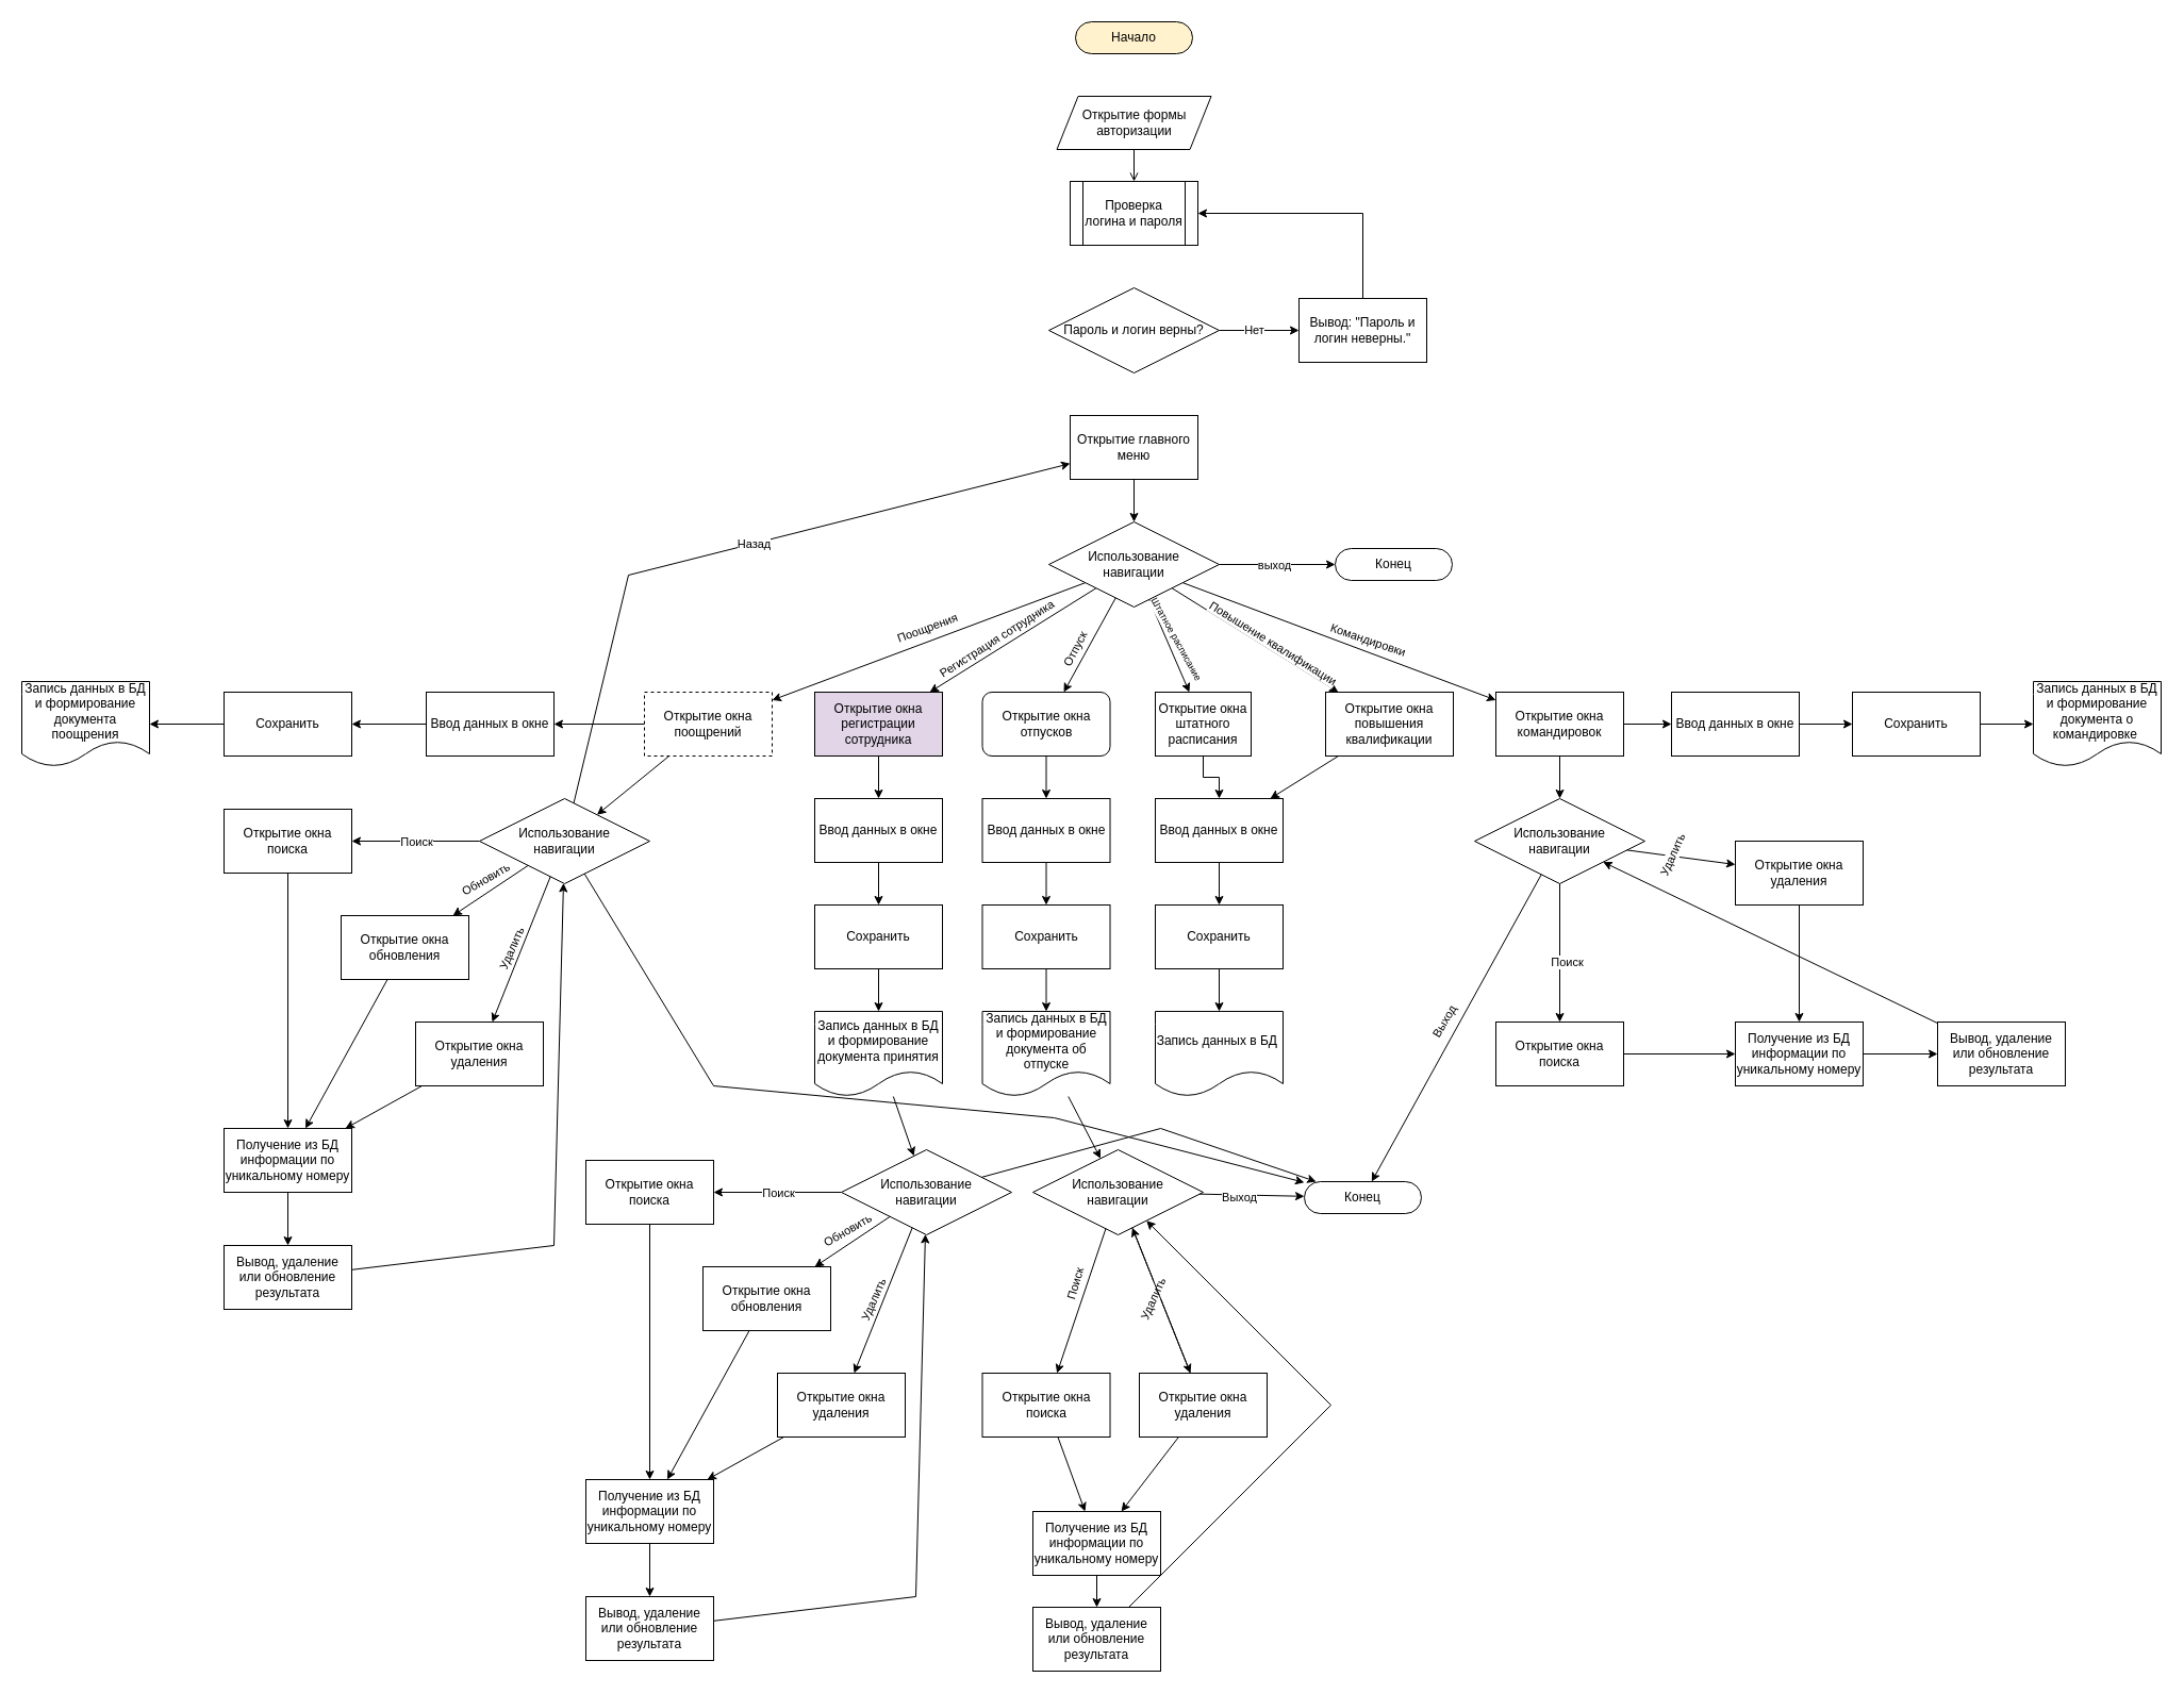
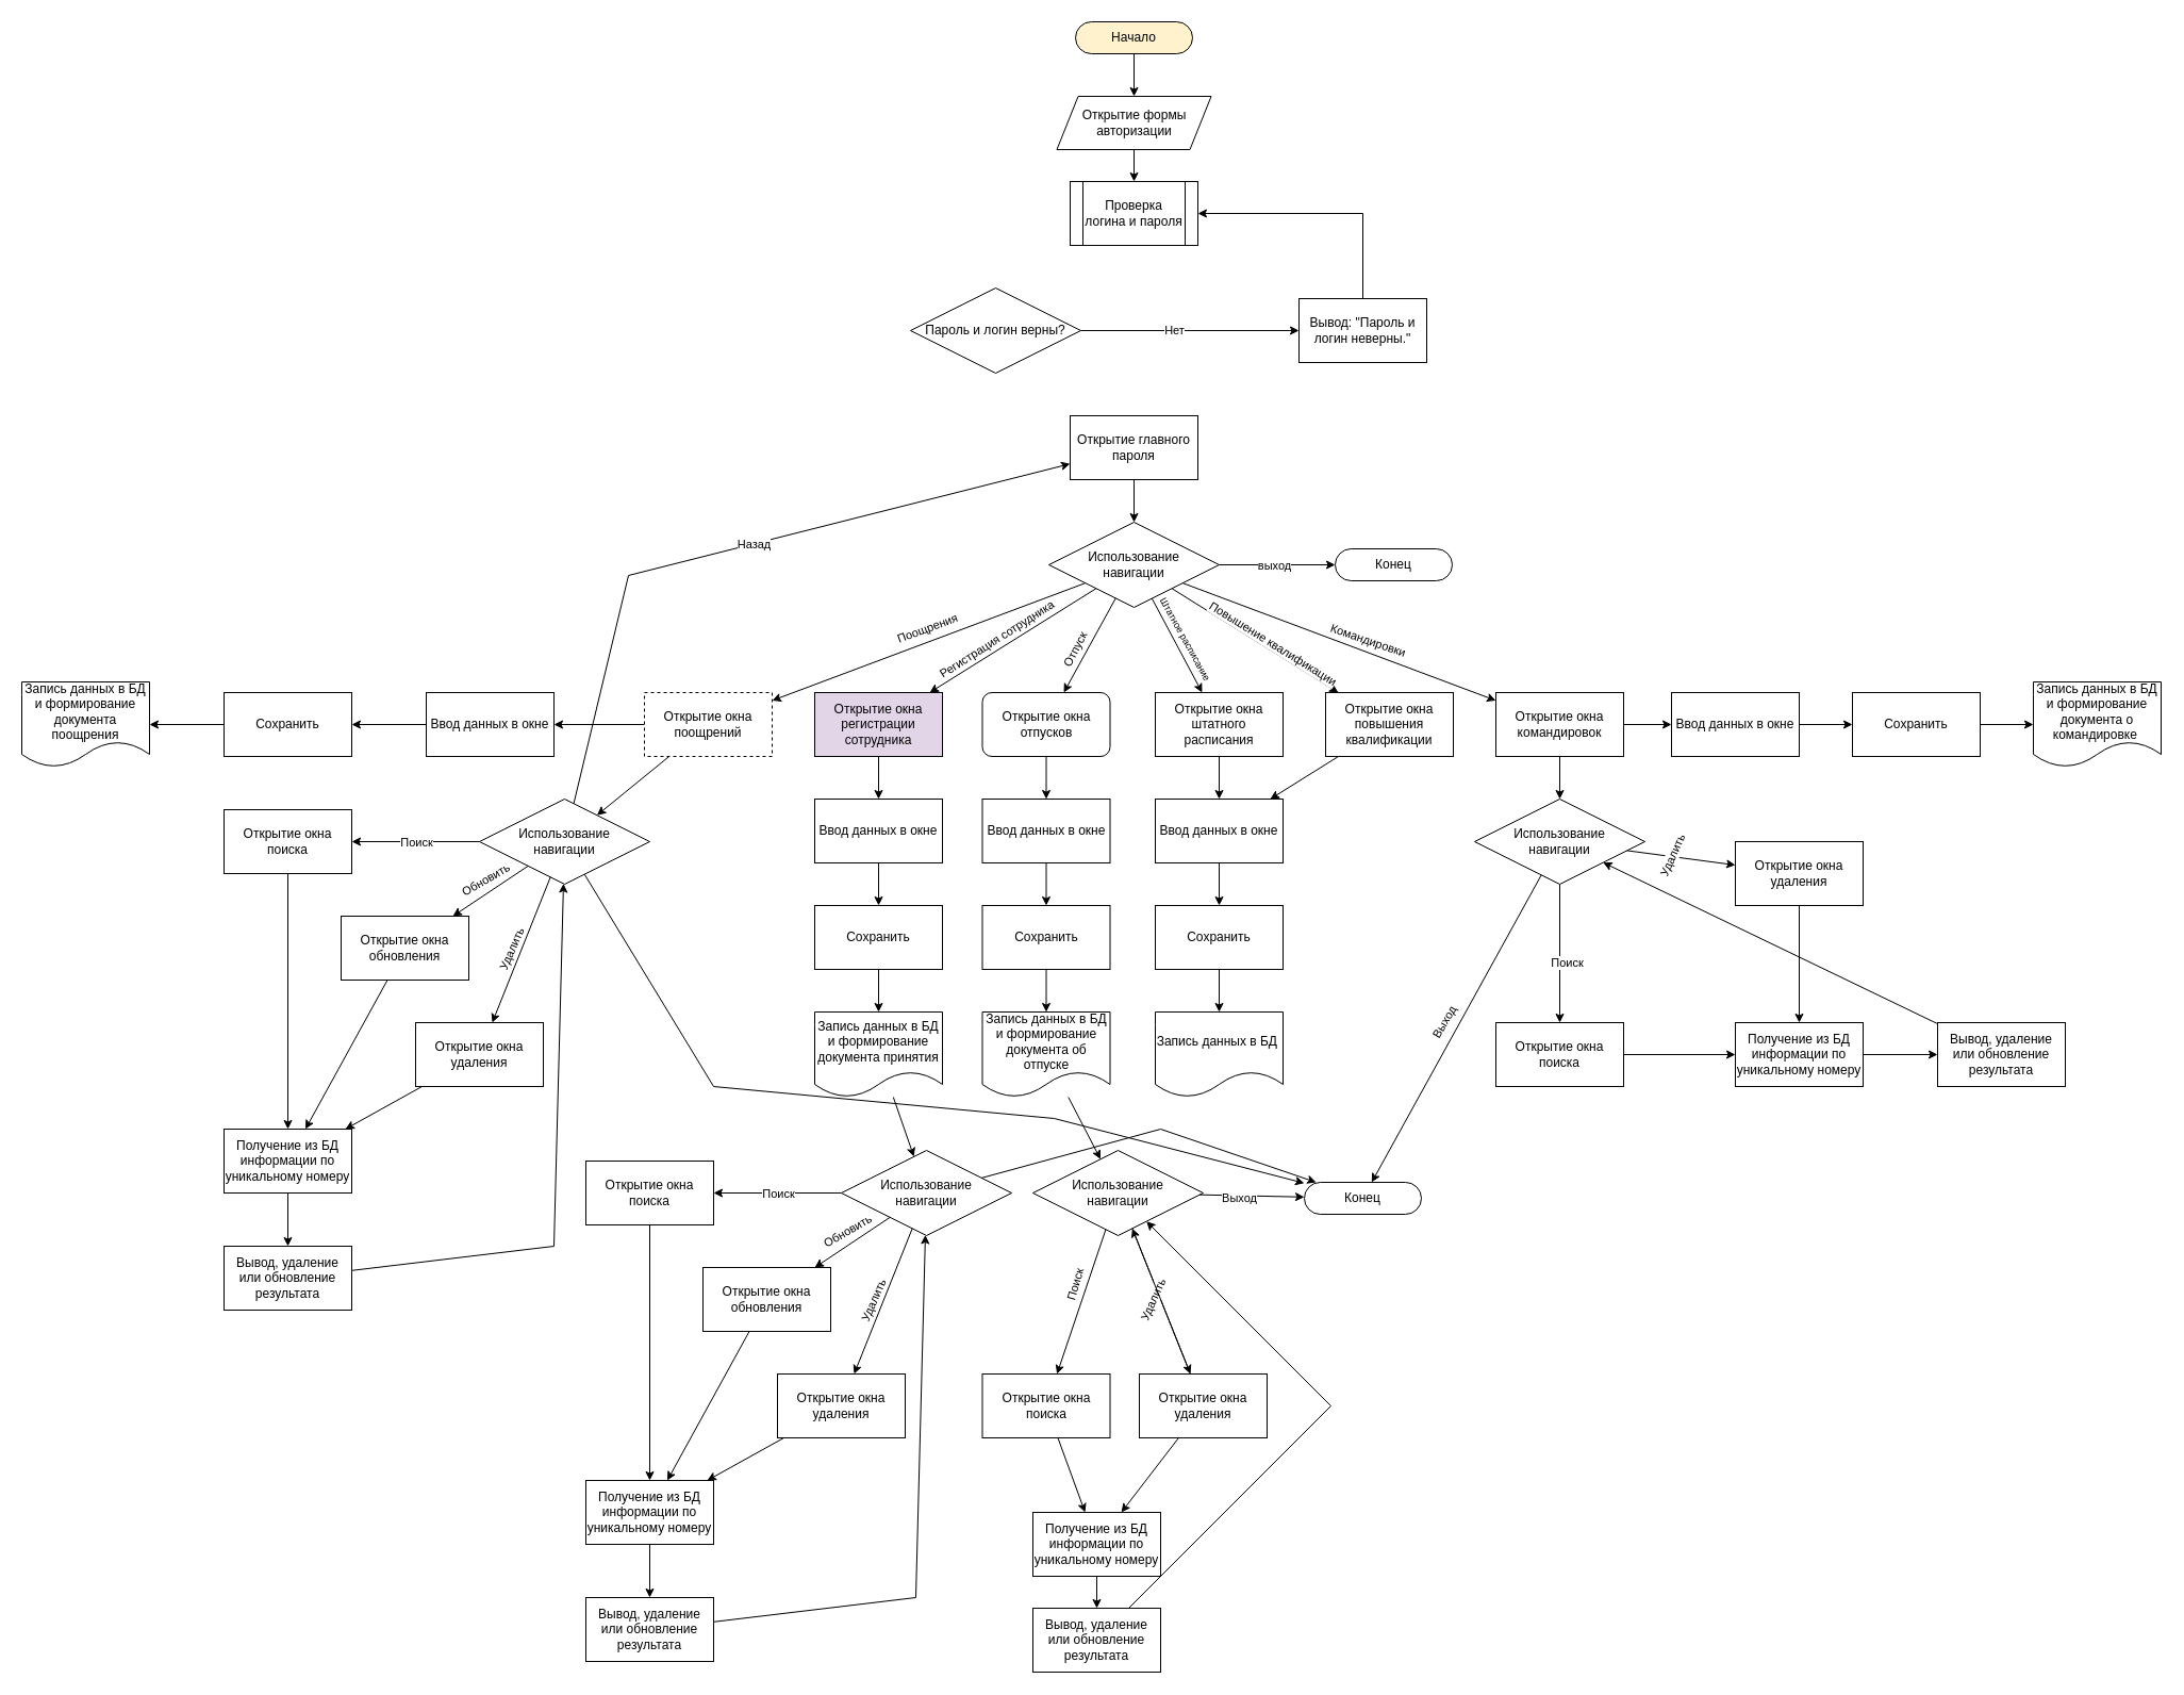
+ <mxCell id="2" value="" style="edgeStyle=orthogonalEdgeStyle;rounded=0;orthogonalLoop=1;jettySize=auto;html=1;" edge="1" parent="1" source="3" target="5"><mxGeometry relative="1" as="geometry" /></mxCell>
- <mxCell id="4" value="" style="edgeStyle=orthogonalEdgeStyle;rounded=0;orthogonalLoop=1;jettySize=auto;html=1;endArrow=open;" edge="1" parent="1" source="5" target="9"><mxGeometry relative="1" as="geometry" /></mxCell>
+ <mxCell id="4" value="" style="edgeStyle=orthogonalEdgeStyle;rounded=0;orthogonalLoop=1;jettySize=auto;html=1;" edge="1" parent="1" source="5" target="9"><mxGeometry relative="1" as="geometry" /></mxCell>
- <mxCell id="8" value="Пароль и логин верны?" style="rhombus;whiteSpace=wrap;html=1;" vertex="1" parent="1"><mxGeometry x="985" y="270" width="160" height="80" as="geometry" /></mxCell>
+ <mxCell id="8" value="Пароль и логин верны?" style="rhombus;whiteSpace=wrap;html=1;" vertex="1" parent="1"><mxGeometry x="855" y="270" width="160" height="80" as="geometry" /></mxCell>
- <mxCell id="13" value="Открытие главного меню" style="rounded=0;whiteSpace=wrap;html=1;" vertex="1" parent="1"><mxGeometry x="1005" y="390" width="120" height="60" as="geometry" /></mxCell>
+ <mxCell id="13" value="Открытие главного пароля" style="rounded=0;whiteSpace=wrap;html=1;" vertex="1" parent="1"><mxGeometry x="1005" y="390" width="120" height="60" as="geometry" /></mxCell>
- <mxCell id="24" value="Открытие окна штатного расписания" style="rounded=0;whiteSpace=wrap;html=1;" vertex="1" parent="1"><mxGeometry x="1085" y="650" width="90" height="60" as="geometry" /></mxCell>
+ <mxCell id="24" value="Открытие окна штатного расписания" style="rounded=0;whiteSpace=wrap;html=1;" vertex="1" parent="1"><mxGeometry x="1085" y="650" width="120" height="60" as="geometry" /></mxCell>
